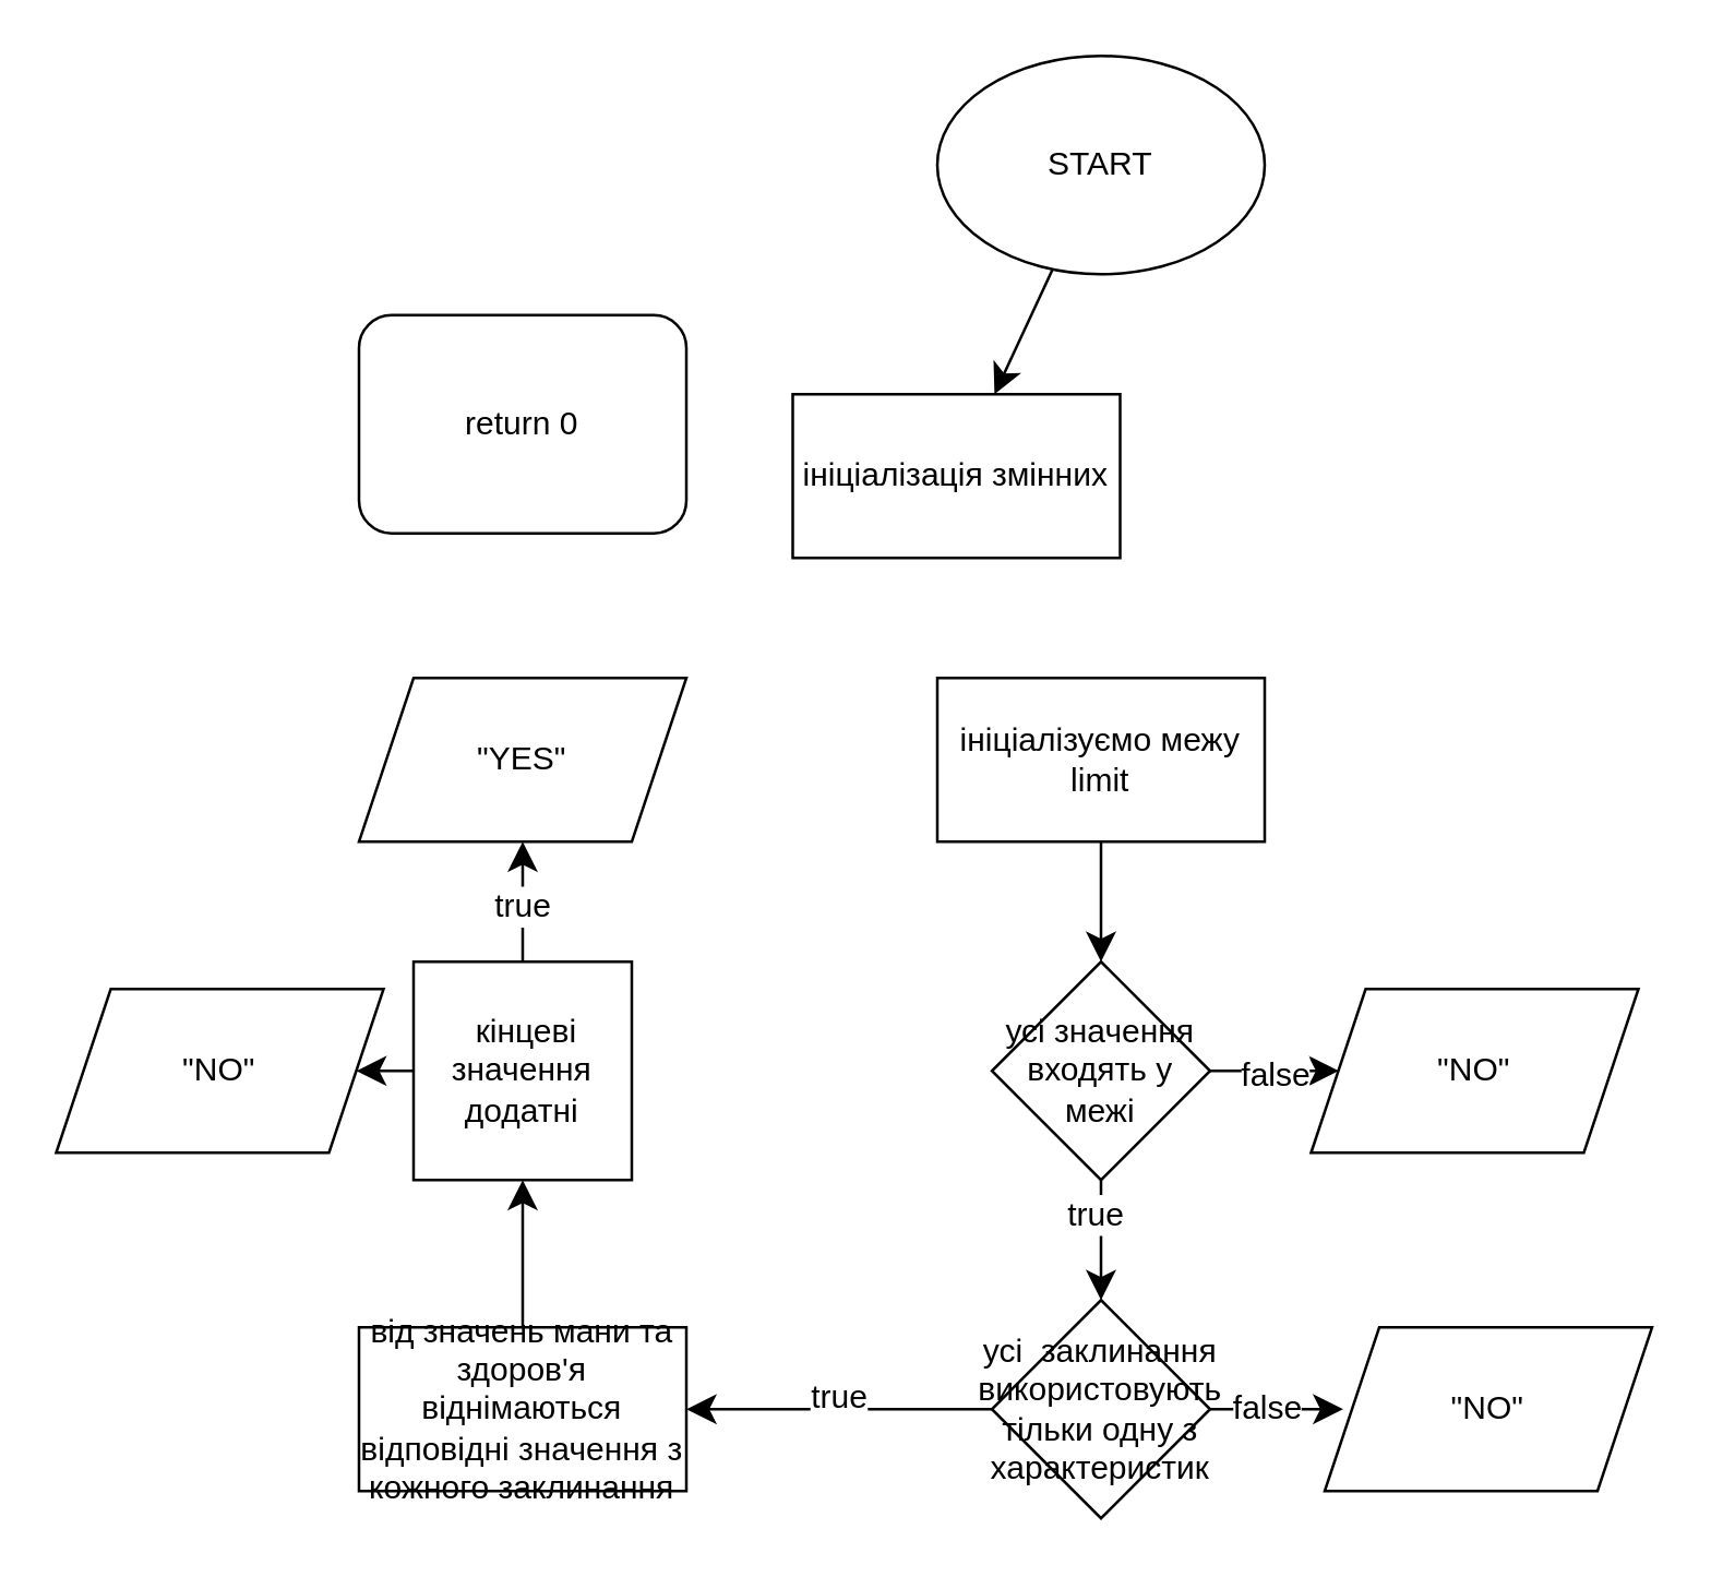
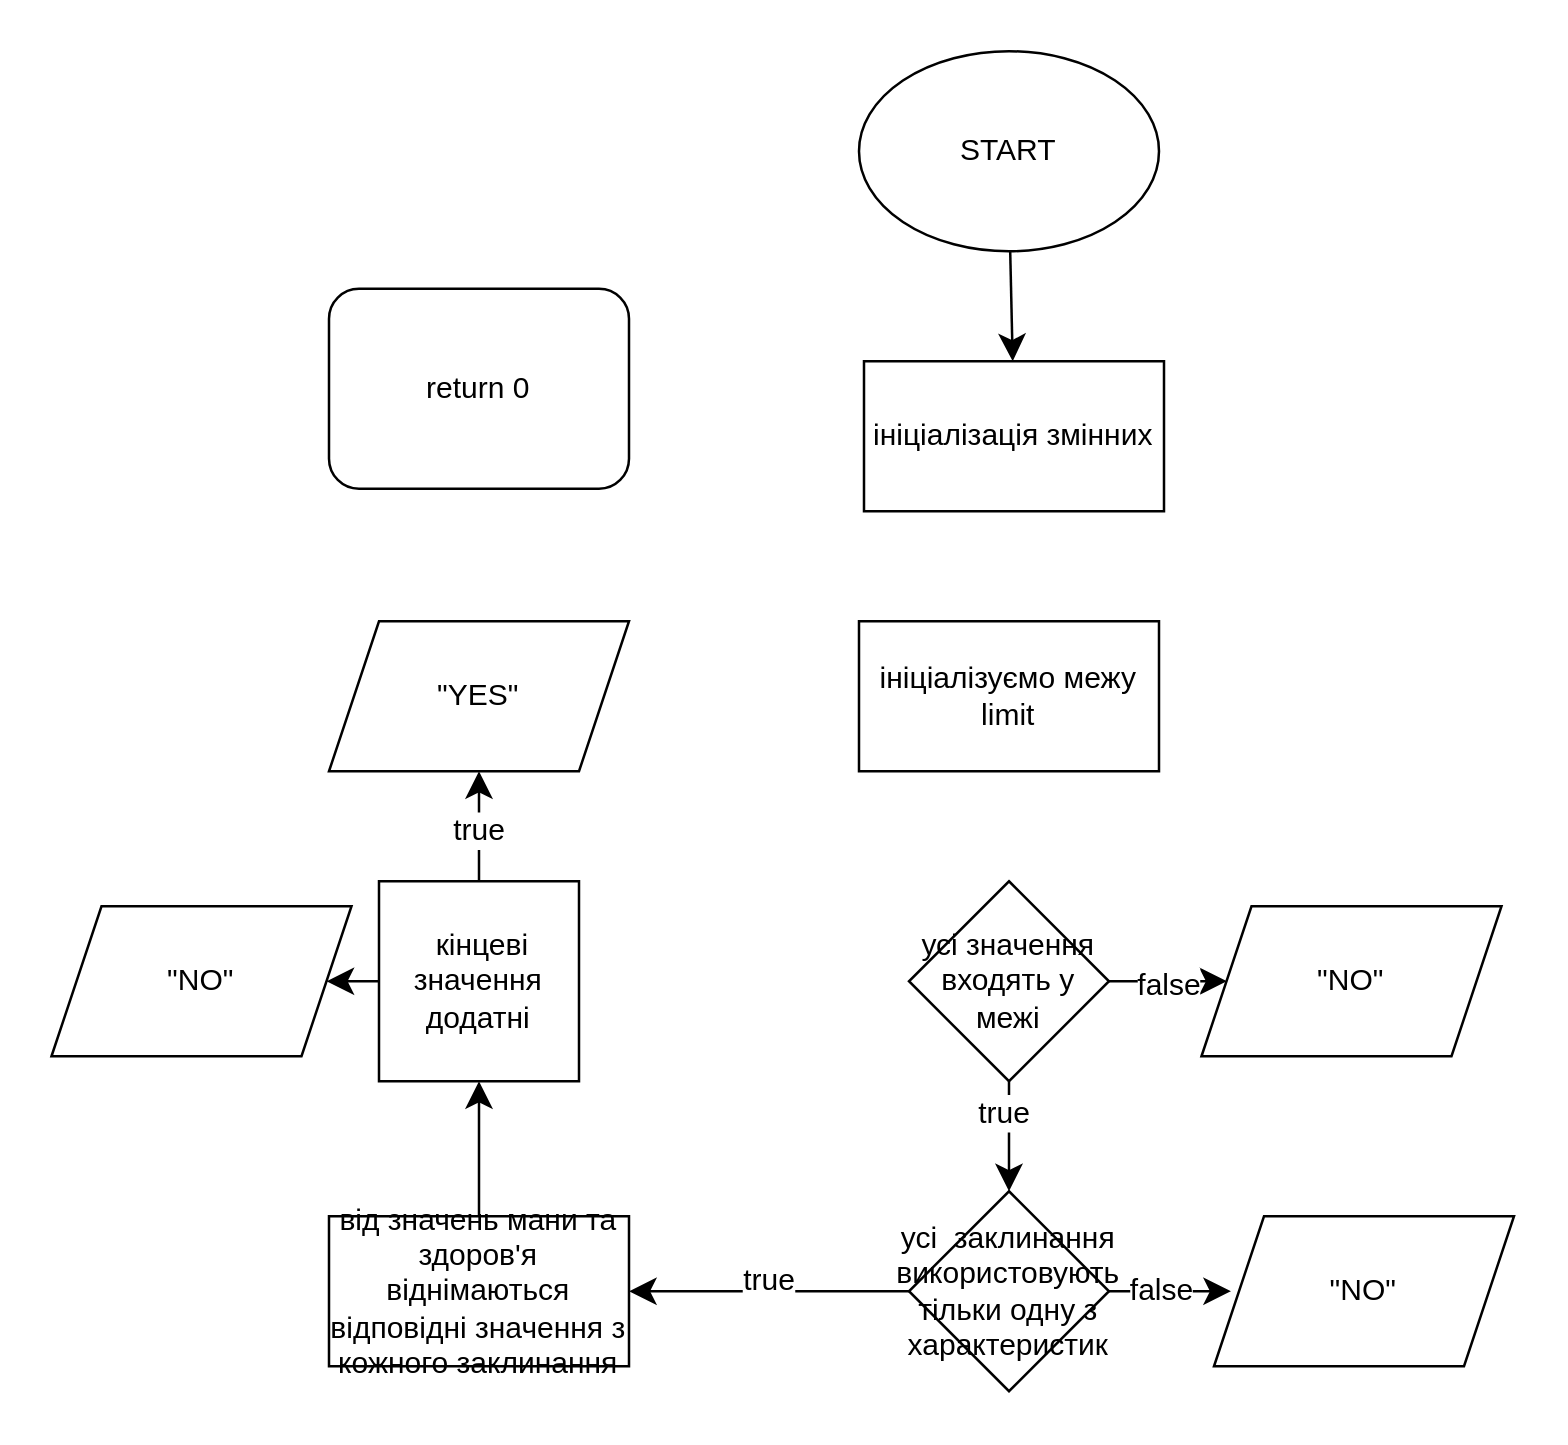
- <mxCell id="4" value="ініціалізація змінних" style="whiteSpace=wrap;html=1;" vertex="1" parent="1"><mxGeometry x="290" y="144" width="120" height="60" as="geometry" /></mxCell>
+ <mxCell id="4" value="ініціалізація змінних" style="whiteSpace=wrap;html=1;" vertex="1" parent="1"><mxGeometry x="345" y="144" width="120" height="60" as="geometry" /></mxCell>
- <mxCell id="5" value="" style="edgeStyle=none;curved=1;rounded=0;orthogonalLoop=1;jettySize=auto;html=1;fontSize=12;startSize=8;endSize=8;" edge="1" parent="1" source="6" target="11"><mxGeometry relative="1" as="geometry" /></mxCell>
